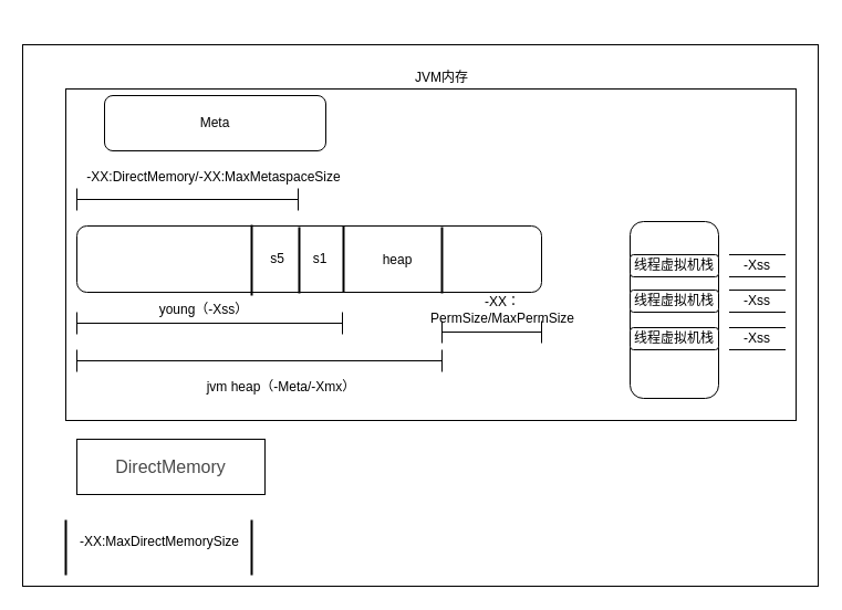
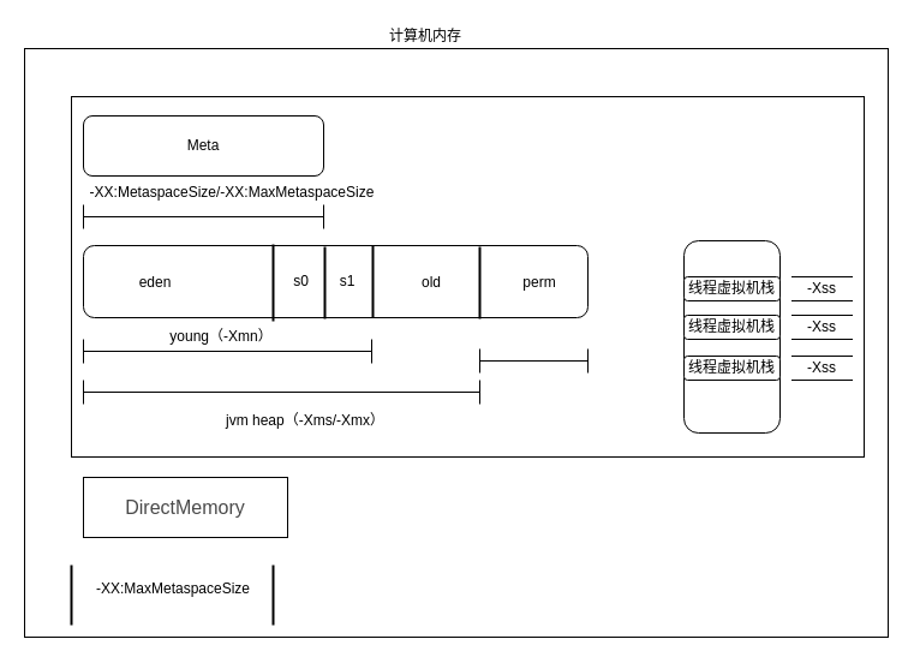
+ <mxCell id="2" value="计算机内存" style="text;html=1;strokeColor=none;fillColor=none;align=center;verticalAlign=middle;whiteSpace=wrap;rounded=0;" parent="1" vertex="1"><mxGeometry x="304" y="20" width="100" height="20" as="geometry" /></mxCell>
- <mxCell id="28" value="JVM内存" style="text;html=1;strokeColor=none;fillColor=none;align=center;verticalAlign=middle;whiteSpace=wrap;rounded=0;" parent="1" vertex="1"><mxGeometry x="359" y="60" width="80" height="20" as="geometry" /></mxCell>
- <mxCell id="33" value="Meta" style="rounded=1;whiteSpace=wrap;html=1;" parent="1" vertex="1"><mxGeometry x="94" y="86" width="200" height="50" as="geometry" /></mxCell>
+ <mxCell id="33" value="Meta" style="rounded=1;whiteSpace=wrap;html=1;" parent="1" vertex="1"><mxGeometry x="69" y="96" width="200" height="50" as="geometry" /></mxCell>
- <mxCell id="35" value="-XX:DirectMemory/-XX:MaxMetaspaceSize" style="text;html=1;strokeColor=none;fillColor=none;align=center;verticalAlign=middle;whiteSpace=wrap;rounded=0;" parent="1" vertex="1"><mxGeometry x="53" y="150" width="280" height="20" as="geometry" /></mxCell>
+ <mxCell id="35" value="-XX:MetaspaceSize/-XX:MaxMetaspaceSize" style="text;html=1;strokeColor=none;fillColor=none;align=center;verticalAlign=middle;whiteSpace=wrap;rounded=0;" parent="1" vertex="1"><mxGeometry x="53" y="150" width="280" height="20" as="geometry" /></mxCell>
- <mxCell id="11" value="s5" style="text;html=1;strokeColor=none;fillColor=none;align=center;verticalAlign=middle;whiteSpace=wrap;rounded=0;" parent="1" vertex="1"><mxGeometry x="232" y="224" width="37" height="20" as="geometry" /></mxCell>
+ <mxCell id="11" value="s0" style="text;html=1;strokeColor=none;fillColor=none;align=center;verticalAlign=middle;whiteSpace=wrap;rounded=0;" parent="1" vertex="1"><mxGeometry x="232" y="224" width="37" height="20" as="geometry" /></mxCell>
+ <mxCell id="10" value="eden" style="text;html=1;strokeColor=none;fillColor=none;align=center;verticalAlign=middle;whiteSpace=wrap;rounded=0;" parent="1" vertex="1"><mxGeometry x="109" y="225" width="40" height="20" as="geometry" /></mxCell>
- <mxCell id="13" value="heap" style="text;html=1;strokeColor=none;fillColor=none;align=center;verticalAlign=middle;whiteSpace=wrap;rounded=0;" parent="1" vertex="1"><mxGeometry x="339" y="225" width="40" height="20" as="geometry" /></mxCell>
+ <mxCell id="13" value="old" style="text;html=1;strokeColor=none;fillColor=none;align=center;verticalAlign=middle;whiteSpace=wrap;rounded=0;" parent="1" vertex="1"><mxGeometry x="339" y="225" width="40" height="20" as="geometry" /></mxCell>
+ <mxCell id="15" value="perm" style="text;html=1;strokeColor=none;fillColor=none;align=center;verticalAlign=middle;whiteSpace=wrap;rounded=0;" parent="1" vertex="1"><mxGeometry x="429" y="225" width="40" height="20" as="geometry" /></mxCell>
- <mxCell id="18" value="young（-Xss）" style="text;html=1;strokeColor=none;fillColor=none;align=center;verticalAlign=middle;whiteSpace=wrap;rounded=0;" parent="1" vertex="1"><mxGeometry x="139" y="270" width="90" height="20" as="geometry" /></mxCell>
+ <mxCell id="18" value="young（-Xmn）" style="text;html=1;strokeColor=none;fillColor=none;align=center;verticalAlign=middle;whiteSpace=wrap;rounded=0;" parent="1" vertex="1"><mxGeometry x="139" y="270" width="90" height="20" as="geometry" /></mxCell>
- <mxCell id="20" value="-XX：&lt;br&gt;PermSize/MaxPermSize" style="text;html=1;strokeColor=none;fillColor=none;align=center;verticalAlign=middle;whiteSpace=wrap;rounded=0;" parent="1" vertex="1"><mxGeometry x="379" y="270" width="150" height="20" as="geometry" /></mxCell>
- <mxCell id="19" value="jvm heap（-Meta/-Xmx）" style="text;html=1;strokeColor=none;fillColor=none;align=center;verticalAlign=middle;whiteSpace=wrap;rounded=0;" parent="1" vertex="1"><mxGeometry x="169" y="330" width="170" height="40" as="geometry" /></mxCell>
+ <mxCell id="19" value="jvm heap（-Xms/-Xmx）" style="text;html=1;strokeColor=none;fillColor=none;align=center;verticalAlign=middle;whiteSpace=wrap;rounded=0;" parent="1" vertex="1"><mxGeometry x="169" y="330" width="170" height="40" as="geometry" /></mxCell>
- <mxCell id="32" value="-XX:MaxDirectMemorySize" style="text;html=1;strokeColor=none;fillColor=none;align=center;verticalAlign=middle;whiteSpace=wrap;rounded=0;" parent="1" vertex="1"><mxGeometry x="69" y="480" width="150" height="20" as="geometry" /></mxCell>
+ <mxCell id="32" value="-XX:MaxMetaspaceSize" style="text;html=1;strokeColor=none;fillColor=none;align=center;verticalAlign=middle;whiteSpace=wrap;rounded=0;" parent="1" vertex="1"><mxGeometry x="69" y="480" width="150" height="20" as="geometry" /></mxCell>
